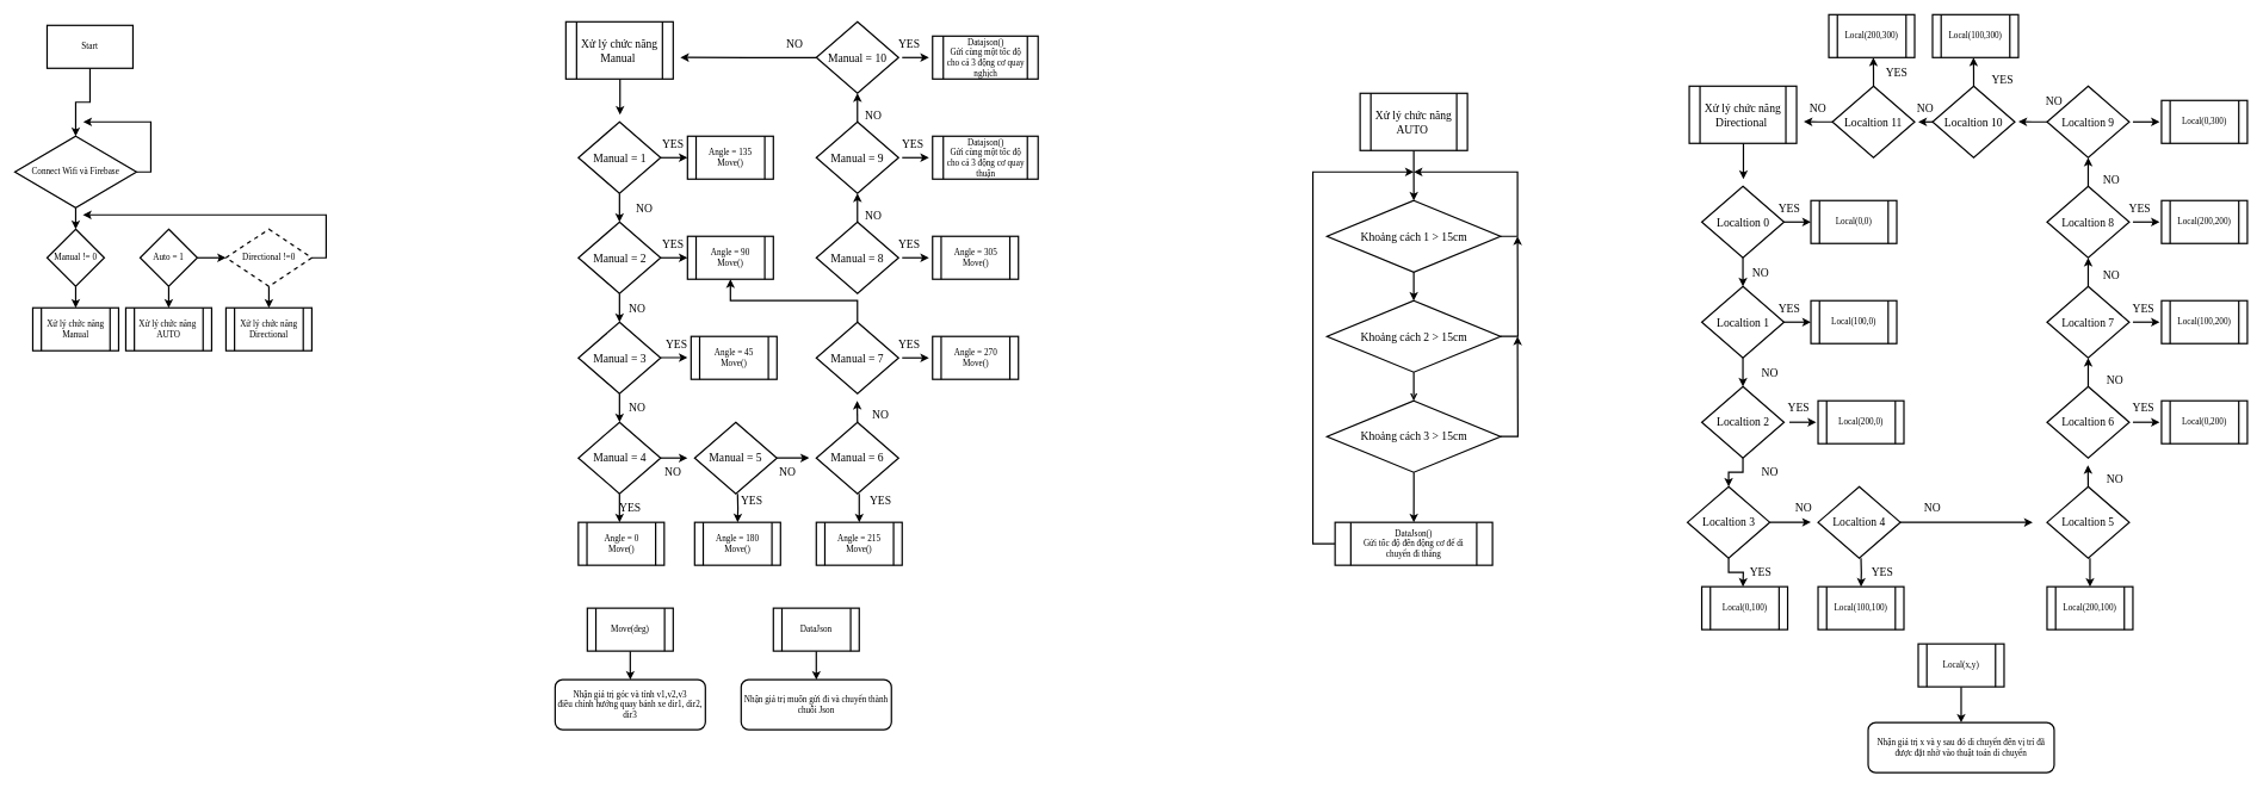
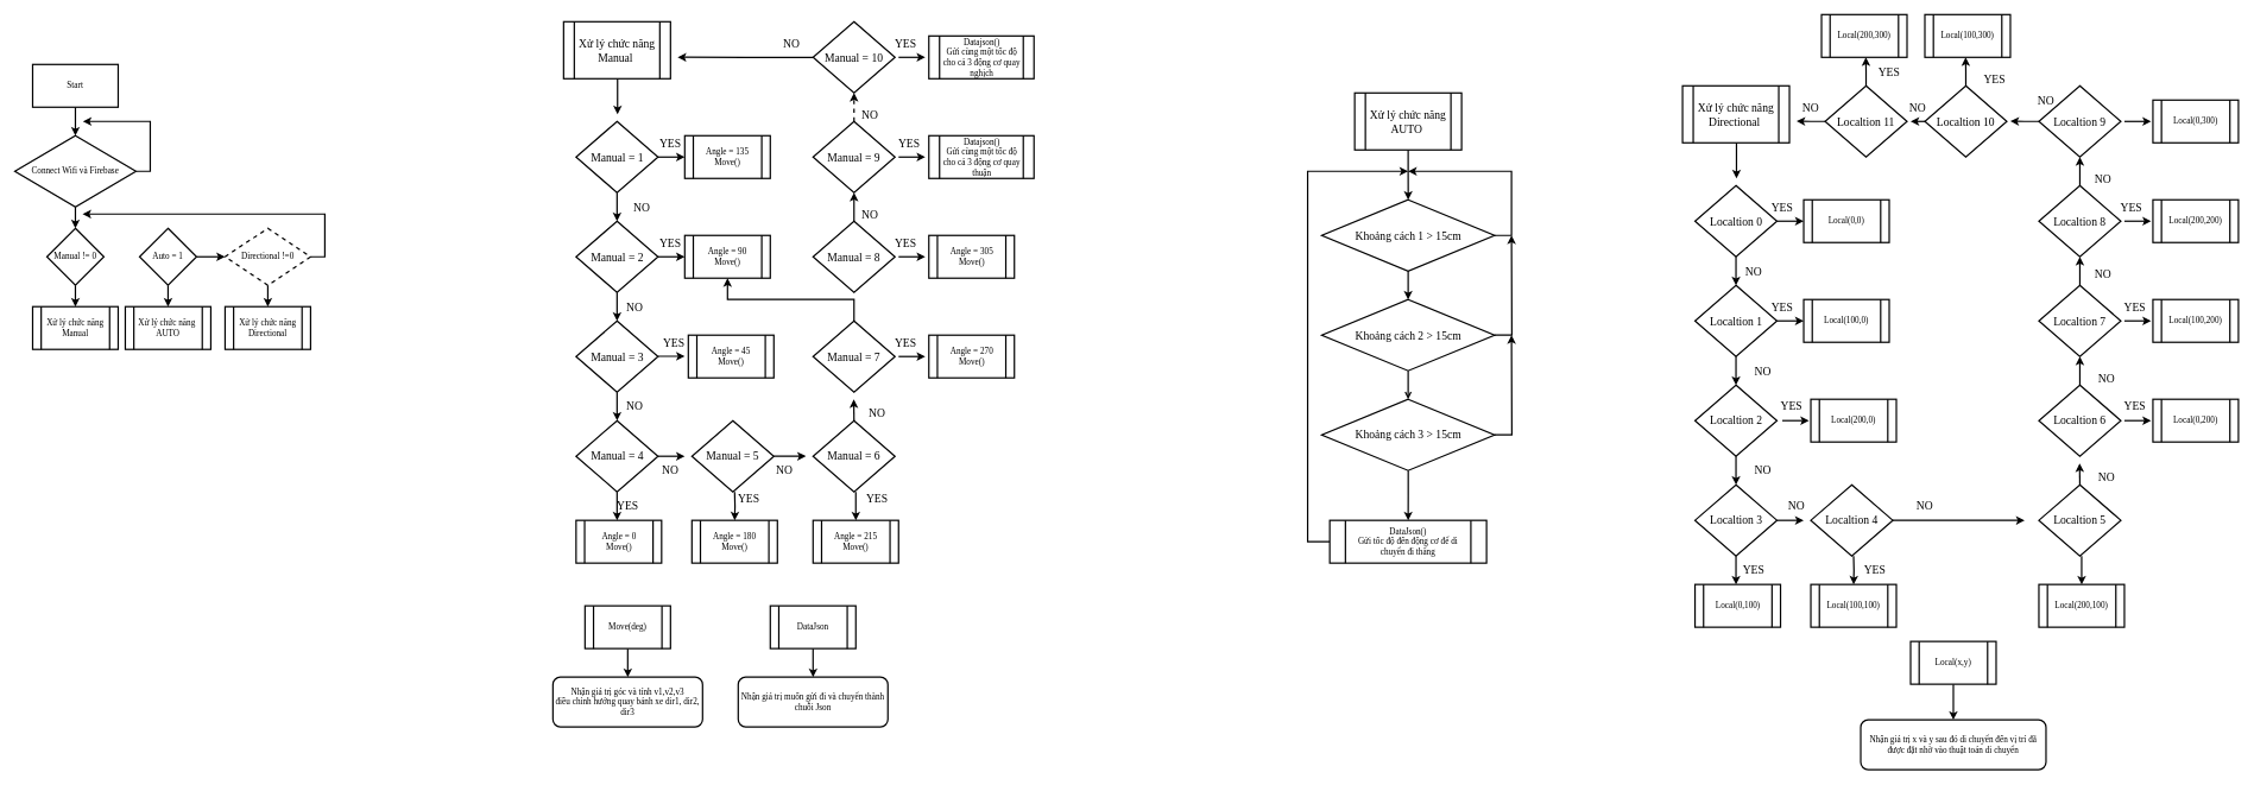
- <mxCell id="3" value="Start" style="rounded=0;whiteSpace=wrap;html=1;strokeWidth=2;fontFamily=Times New Roman;" vertex="1" parent="1"><mxGeometry x="65" y="35" width="120" height="60" as="geometry" /></mxCell>
+ <mxCell id="3" value="Start" style="rounded=0;whiteSpace=wrap;html=1;strokeWidth=2;fontFamily=Times New Roman;" vertex="1" parent="1"><mxGeometry x="45" y="90" width="120" height="60" as="geometry" /></mxCell>
- <mxCell id="38" style="edgeStyle=orthogonalEdgeStyle;rounded=0;orthogonalLoop=1;jettySize=auto;html=1;exitX=0.5;exitY=0;exitDx=0;exitDy=0;entryX=0.5;entryY=1;entryDx=0;entryDy=0;strokeWidth=2;fontFamily=Times New Roman;fontSize=16;" edge="1" parent="1" source="39" target="41"><mxGeometry relative="1" as="geometry" /></mxCell>
+ <mxCell id="38" style="edgeStyle=orthogonalEdgeStyle;rounded=0;orthogonalLoop=1;jettySize=auto;html=1;exitX=0.5;exitY=0;exitDx=0;exitDy=0;entryX=0.5;entryY=1;entryDx=0;entryDy=0;strokeWidth=2;fontFamily=Times New Roman;fontSize=16;dashed=1;" edge="1" parent="1" source="39" target="41"><mxGeometry relative="1" as="geometry" /></mxCell>
- <mxCell id="103" value="Localtion 3" style="rhombus;whiteSpace=wrap;html=1;strokeWidth=2;fontFamily=Times New Roman;fontSize=16;" vertex="1" parent="1"><mxGeometry x="2357.5" y="680" width="115" height="100" as="geometry" /></mxCell>
+ <mxCell id="103" value="Localtion 3" style="rhombus;whiteSpace=wrap;html=1;strokeWidth=2;fontFamily=Times New Roman;fontSize=16;" vertex="1" parent="1"><mxGeometry x="2377.5" y="680" width="115" height="100" as="geometry" /></mxCell>
